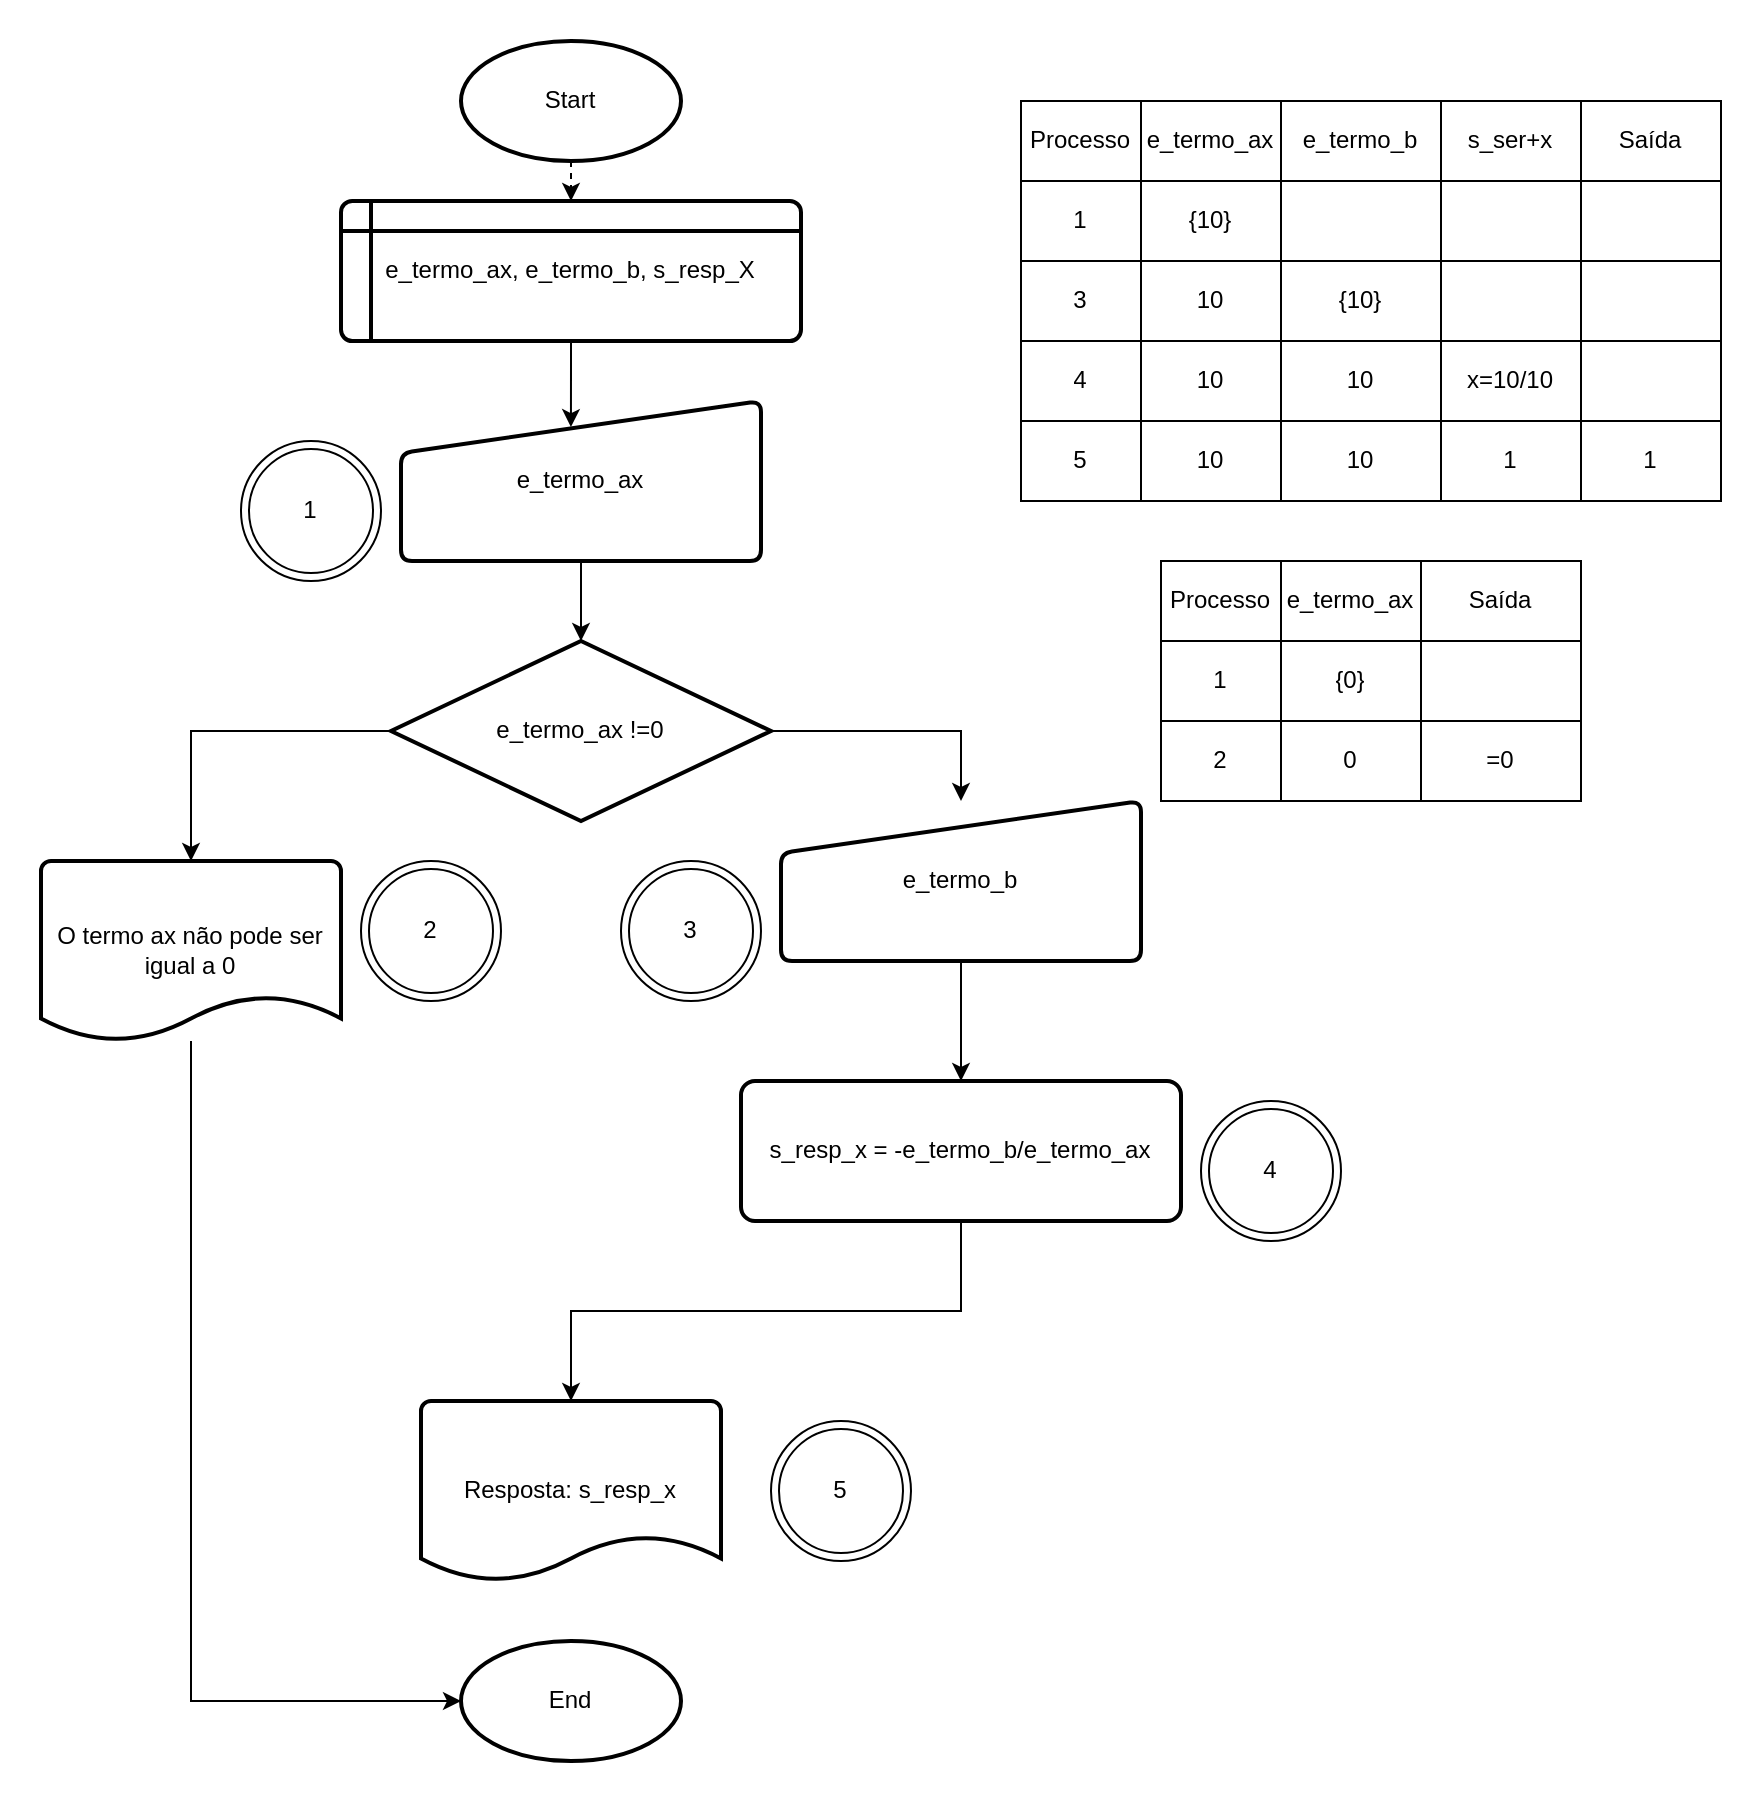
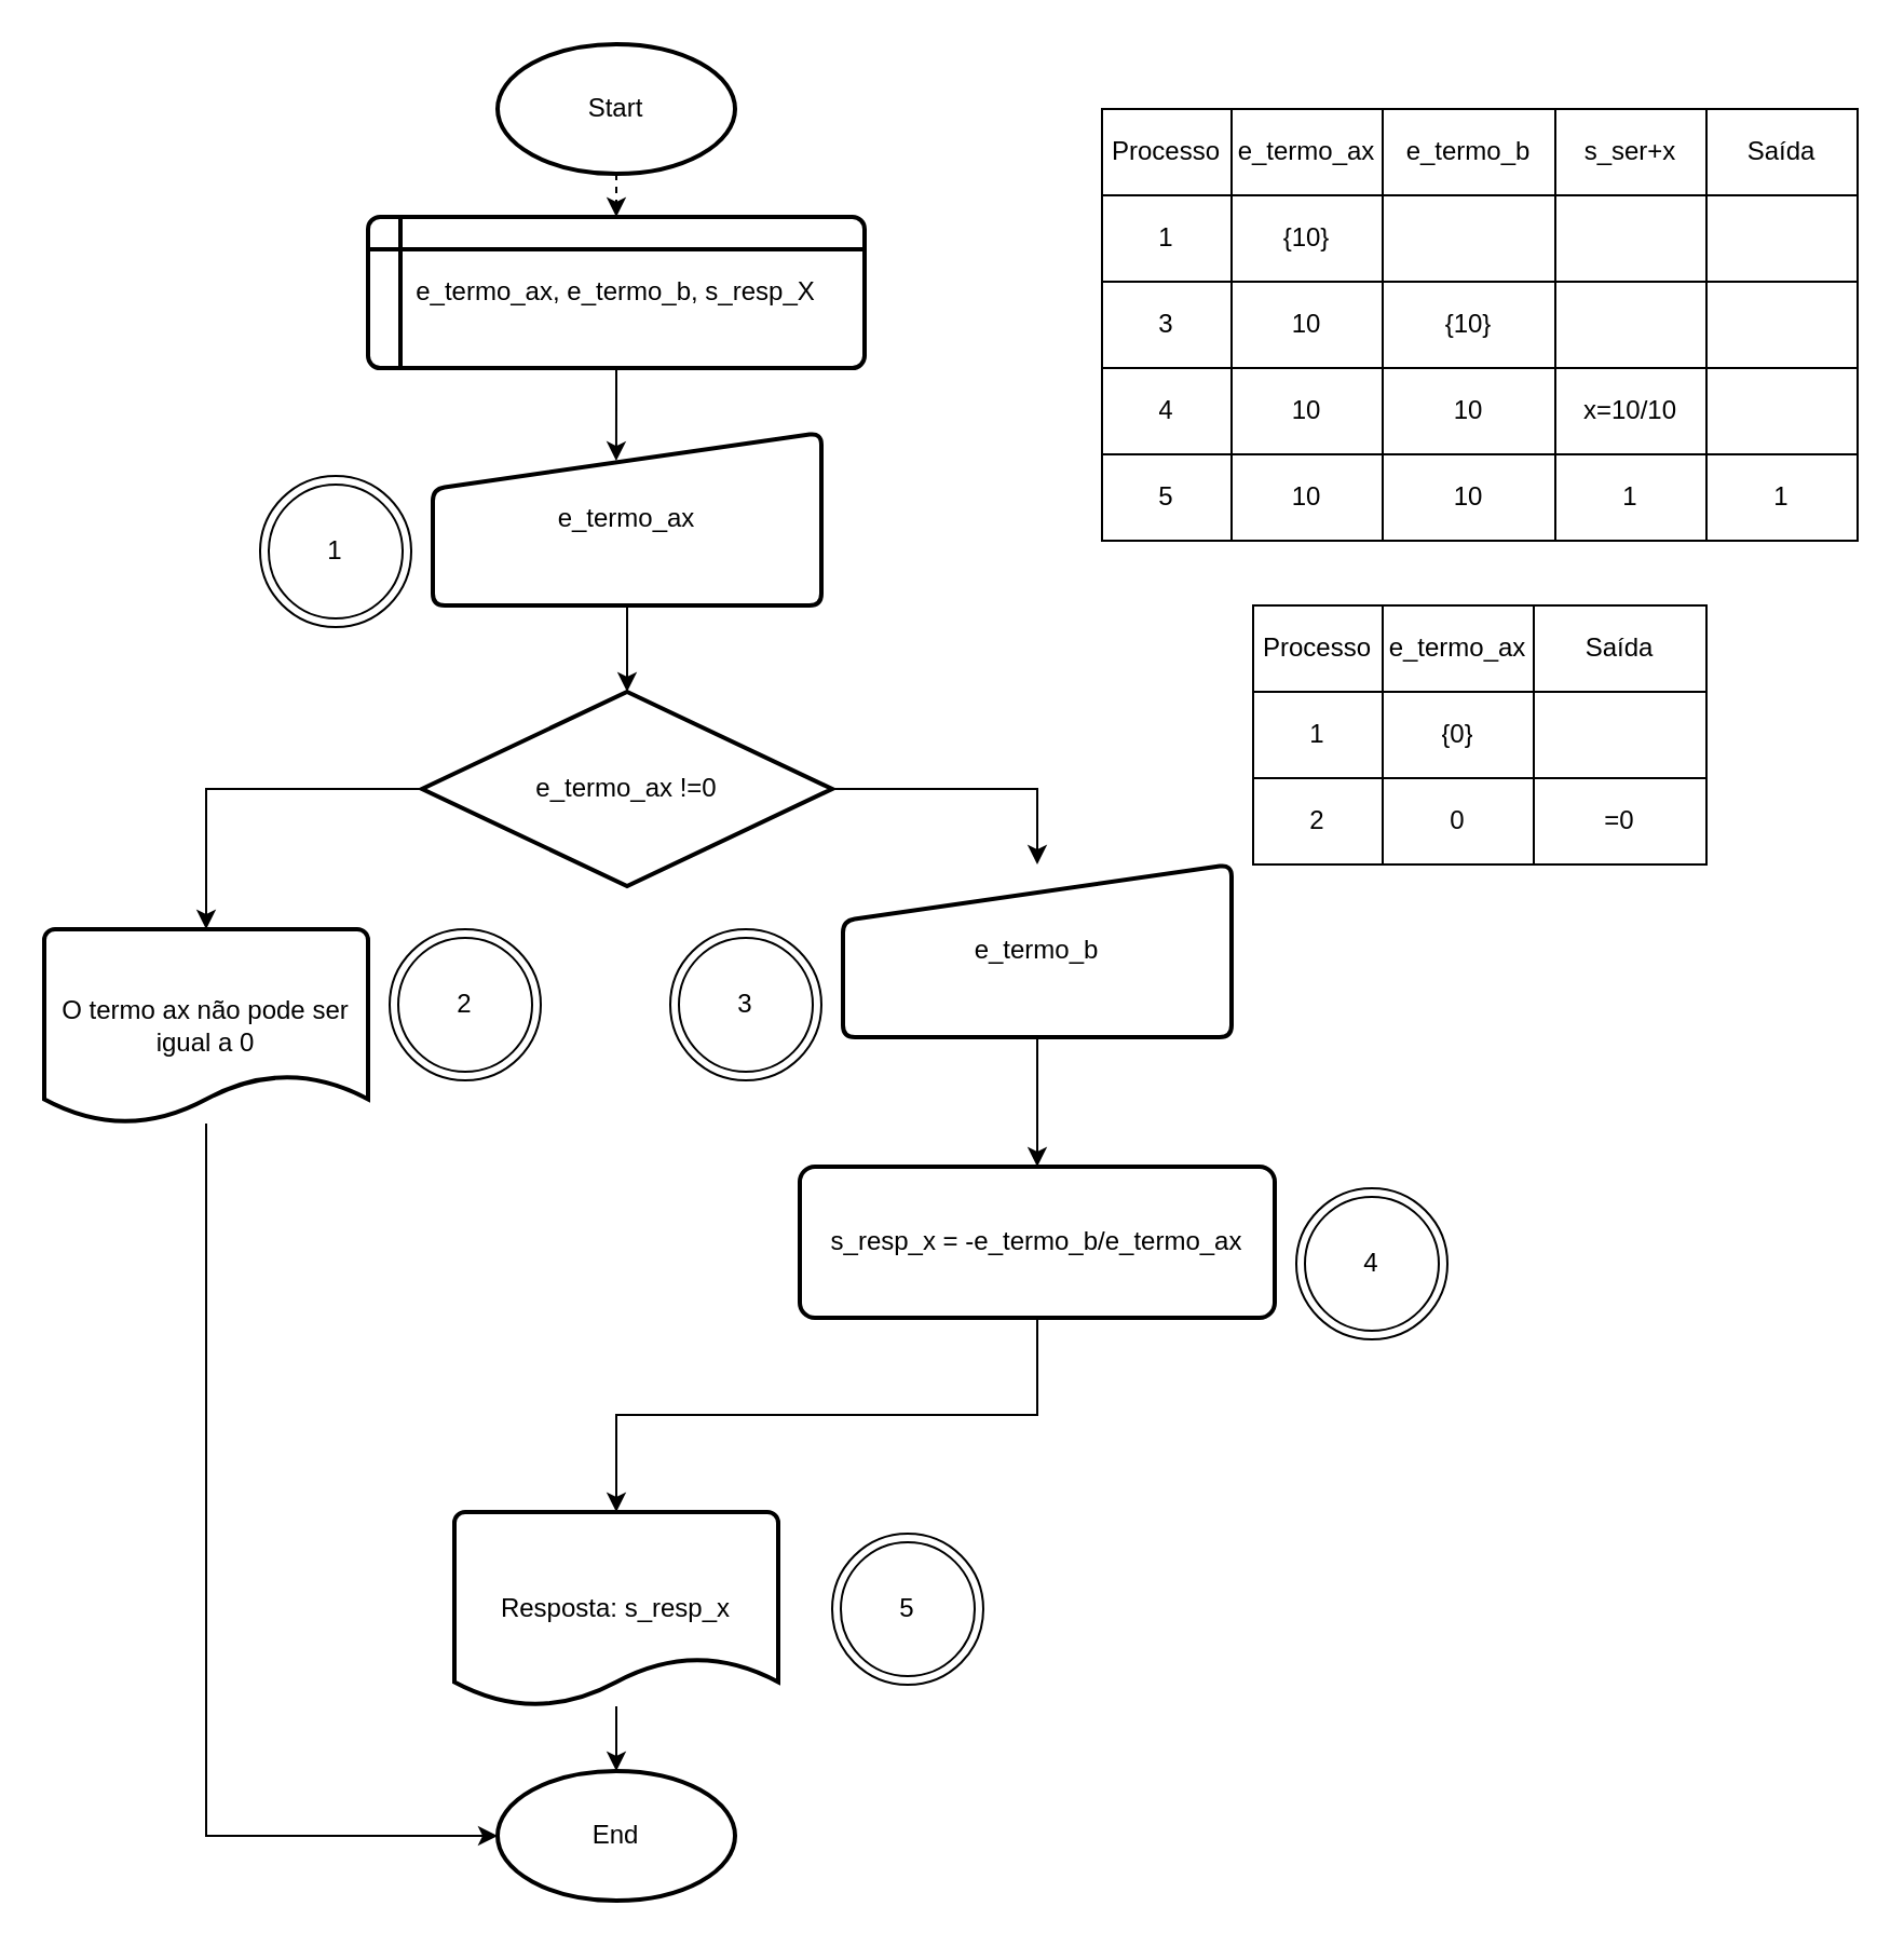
+ <mxCell id="17" style="edgeStyle=orthogonalEdgeStyle;rounded=0;orthogonalLoop=1;jettySize=auto;html=1;entryX=0.5;entryY=0;entryDx=0;entryDy=0;entryPerimeter=0;" edge="1" parent="1" source="18" target="19"><mxGeometry relative="1" as="geometry" /></mxCell>
